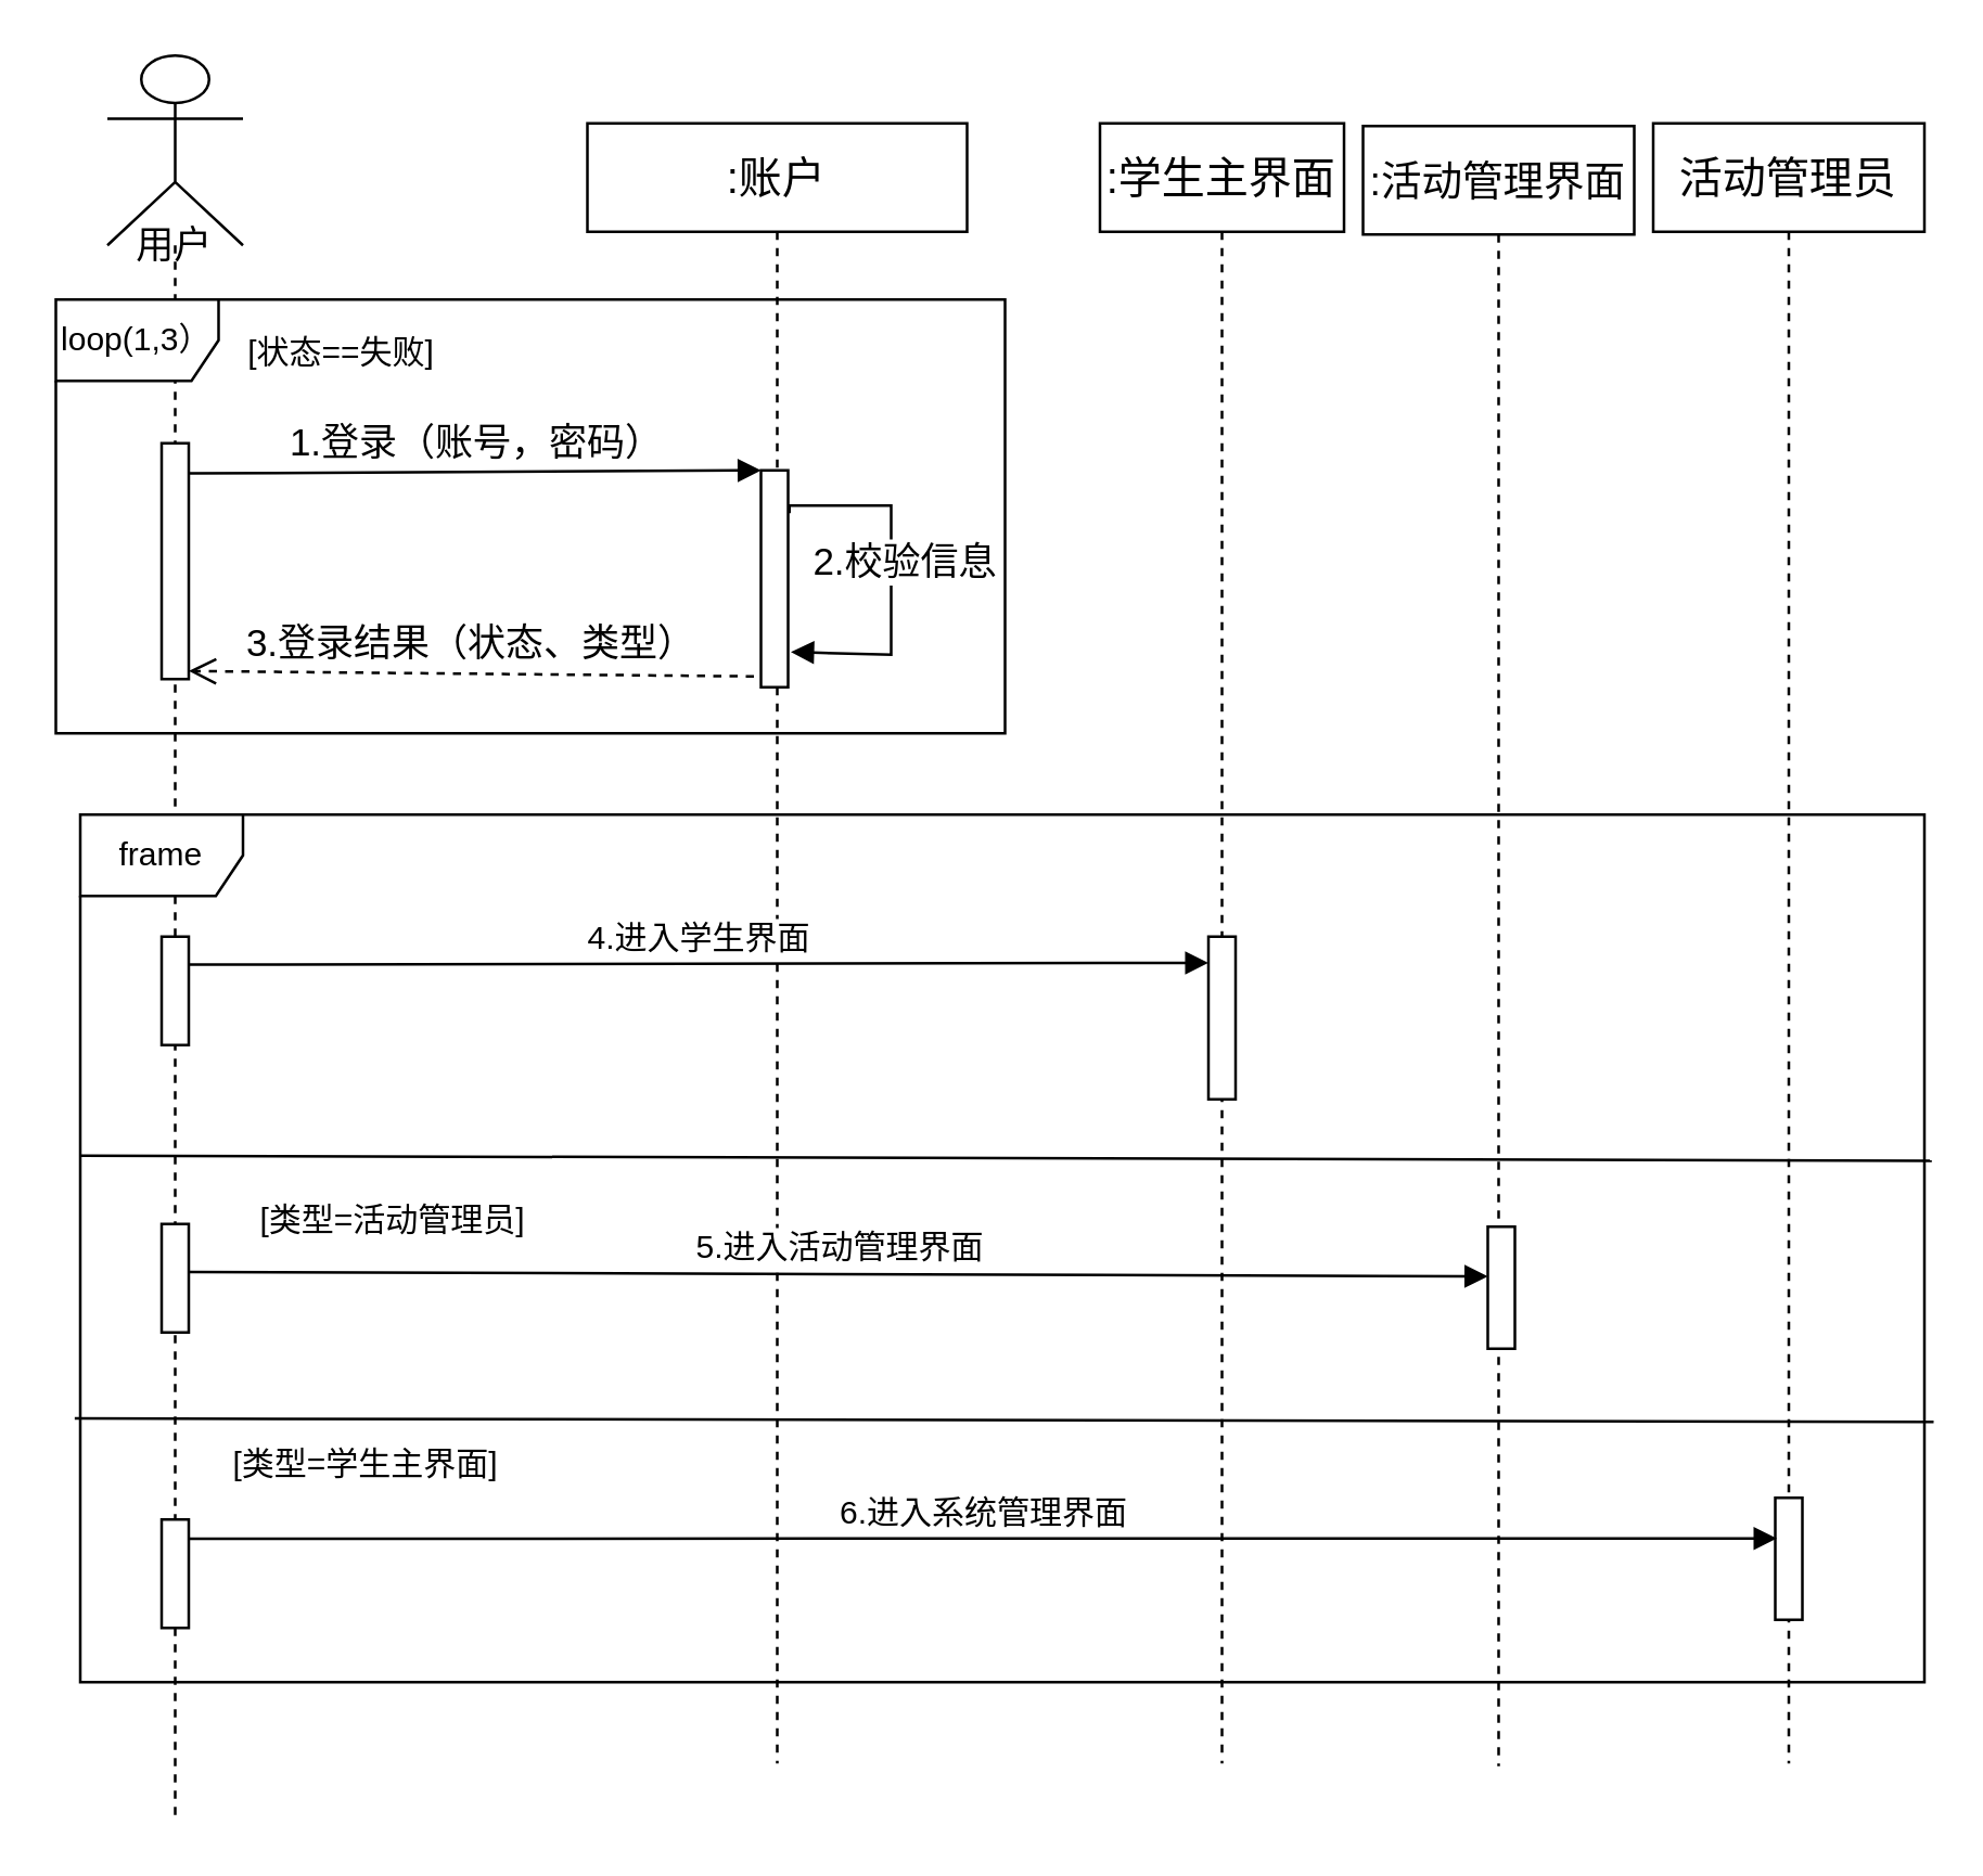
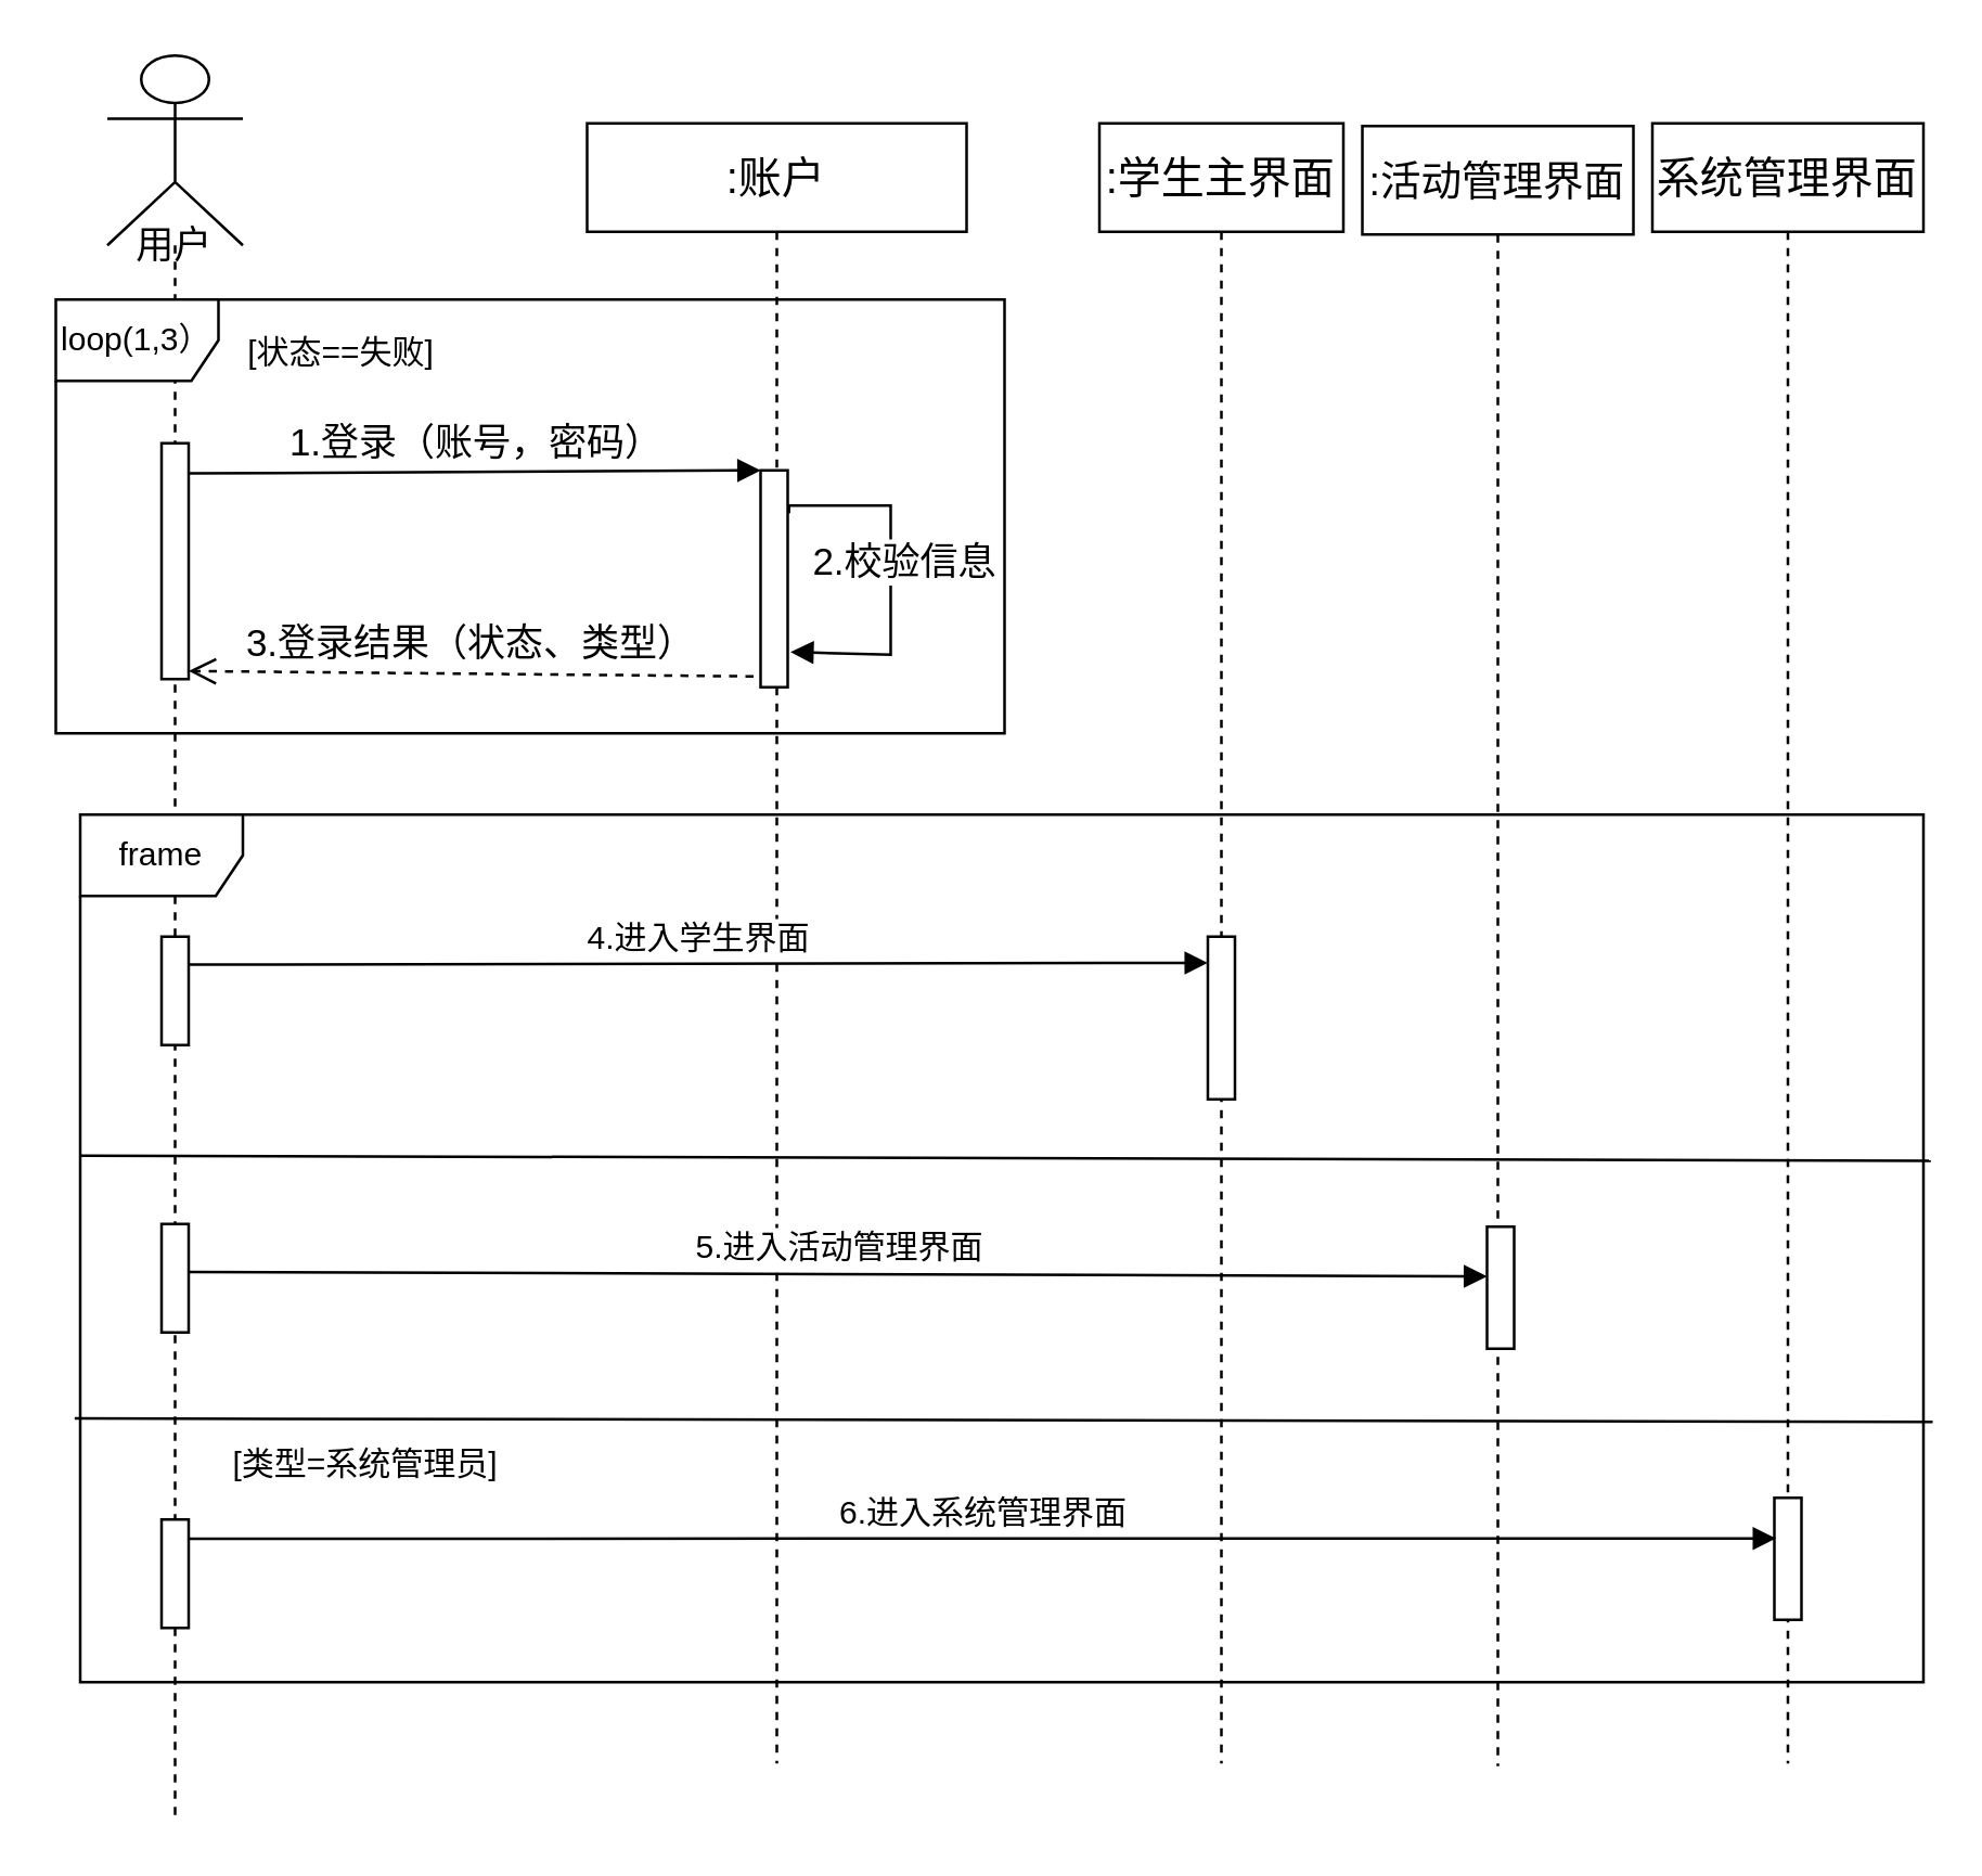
- <mxCell id="23" value="活动管理员" style="shape=umlLifeline;perimeter=lifelinePerimeter;whiteSpace=wrap;html=1;container=1;collapsible=0;recursiveResize=0;outlineConnect=0;fontSize=16;strokeWidth=1;" parent="1" vertex="1"><mxGeometry x="609" y="45" width="100" height="605" as="geometry" /></mxCell>
+ <mxCell id="23" value="系统管理界面" style="shape=umlLifeline;perimeter=lifelinePerimeter;whiteSpace=wrap;html=1;container=1;collapsible=0;recursiveResize=0;outlineConnect=0;fontSize=16;strokeWidth=1;" parent="1" vertex="1"><mxGeometry x="609" y="45" width="100" height="605" as="geometry" /></mxCell>
- <mxCell id="13" value="[类型=活动管理员]" style="text;html=1;align=center;verticalAlign=middle;resizable=0;points=[];autosize=1;strokeColor=none;fillColor=none;fontSize=12;" parent="1" vertex="1"><mxGeometry x="89" y="440" width="110" height="20" as="geometry" /></mxCell>
- <mxCell id="26" value="[类型=学生主界面]" style="text;html=1;align=center;verticalAlign=middle;resizable=0;points=[];autosize=1;strokeColor=none;fillColor=none;fontSize=12;" parent="1" vertex="1"><mxGeometry x="79" y="530" width="110" height="20" as="geometry" /></mxCell>
+ <mxCell id="26" value="[类型=系统管理员]" style="text;html=1;align=center;verticalAlign=middle;resizable=0;points=[];autosize=1;strokeColor=none;fillColor=none;fontSize=12;" parent="1" vertex="1"><mxGeometry x="79" y="530" width="110" height="20" as="geometry" /></mxCell>
